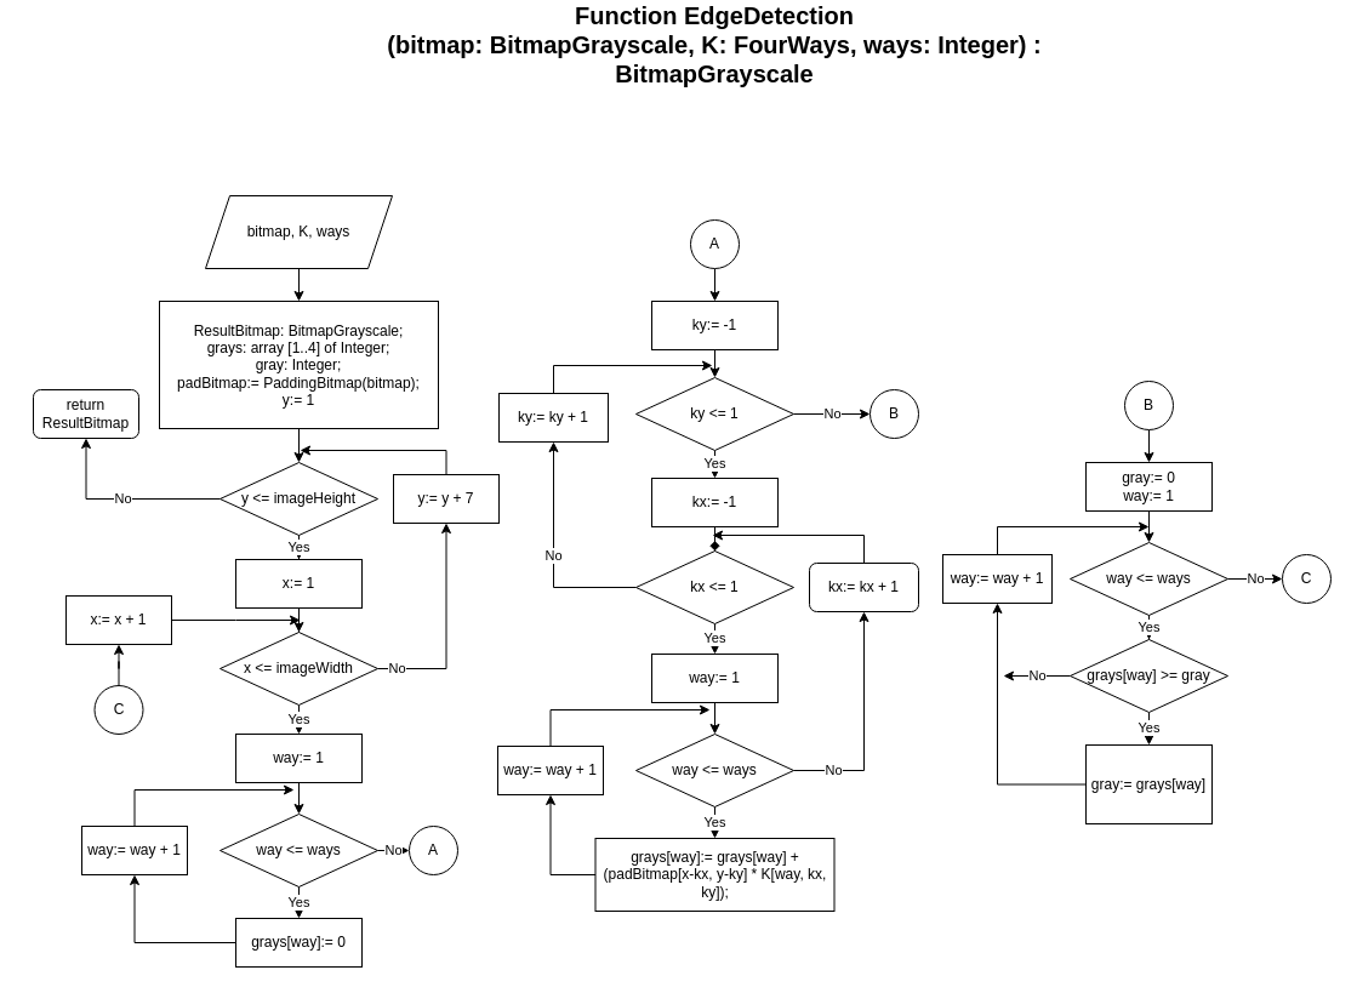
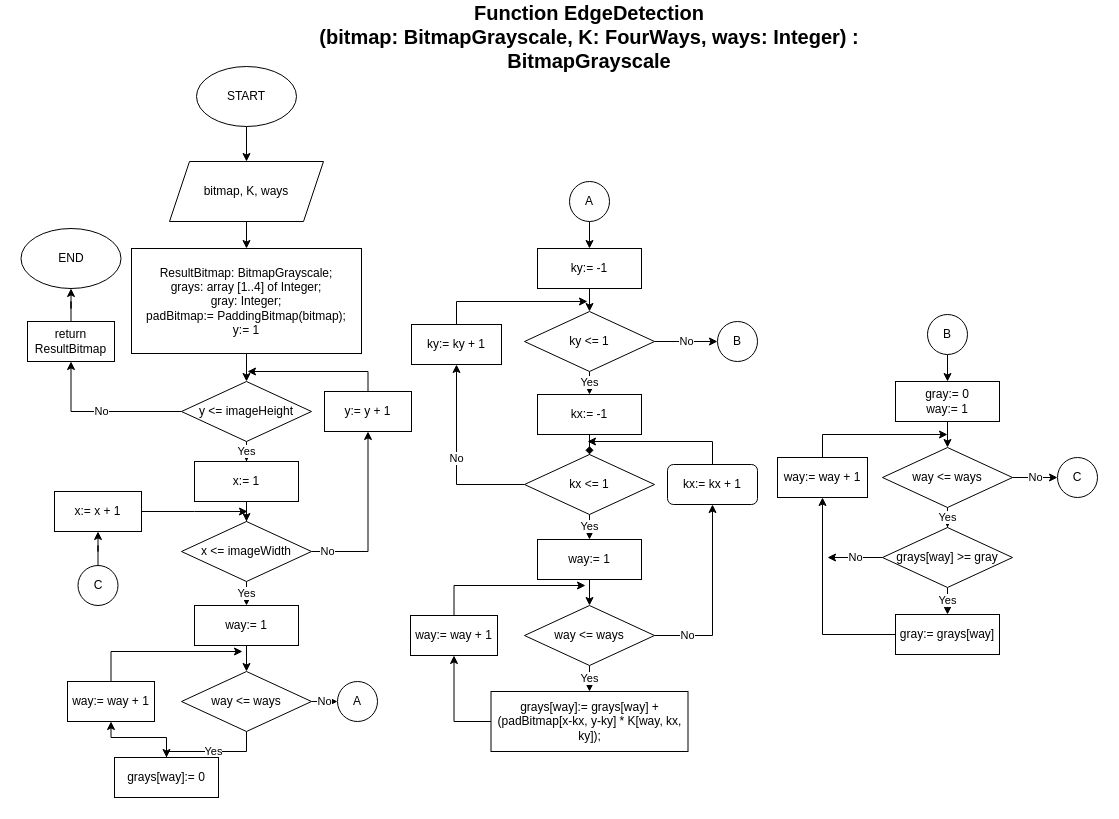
+ <mxCell id="3" value="START" style="ellipse;whiteSpace=wrap;html=1;" parent="1" vertex="1"><mxGeometry x="196" y="60" width="100" height="60" as="geometry" /></mxCell>
+ <mxCell id="2" value="" style="edgeStyle=orthogonalEdgeStyle;rounded=0;orthogonalLoop=1;jettySize=auto;html=1;" parent="1" source="3" target="8" edge="1"><mxGeometry relative="1" as="geometry" /></mxCell>
+ <mxCell id="76" value="END" style="ellipse;whiteSpace=wrap;html=1;" parent="1" vertex="1"><mxGeometry x="20.5" y="222" width="100" height="60" as="geometry" /></mxCell>
+ <mxCell id="74" style="edgeStyle=orthogonalEdgeStyle;rounded=0;orthogonalLoop=1;jettySize=auto;html=1;entryX=0.5;entryY=1;entryDx=0;entryDy=0;" parent="1" source="75" target="76" edge="1"><mxGeometry relative="1" as="geometry" /></mxCell>
- <mxCell id="75" value="return ResultBitmap" style="whiteSpace=wrap;html=1;rounded=1;" parent="1" vertex="1"><mxGeometry x="27" y="315" width="87" height="40" as="geometry" /></mxCell>
+ <mxCell id="75" value="return ResultBitmap" style="rounded=0;whiteSpace=wrap;html=1;" parent="1" vertex="1"><mxGeometry x="27" y="315" width="87" height="40" as="geometry" /></mxCell>
- <mxCell id="73" value="y:= y + 7" style="rounded=0;whiteSpace=wrap;html=1;" parent="1" vertex="1"><mxGeometry x="324" y="385" width="87" height="40" as="geometry" /></mxCell>
+ <mxCell id="73" value="y:= y + 1" style="rounded=0;whiteSpace=wrap;html=1;" parent="1" vertex="1"><mxGeometry x="324" y="385" width="87" height="40" as="geometry" /></mxCell>
- <mxCell id="61" value="gray:= grays[way]" style="rounded=0;whiteSpace=wrap;html=1;" parent="1" vertex="1"><mxGeometry x="895" y="608" width="104" height="65" as="geometry" /></mxCell>
+ <mxCell id="61" value="gray:= grays[way]" style="rounded=0;whiteSpace=wrap;html=1;" parent="1" vertex="1"><mxGeometry x="895" y="608" width="104" height="40" as="geometry" /></mxCell>
- <mxCell id="33" value="grays[way]:= 0" style="rounded=0;whiteSpace=wrap;html=1;" parent="1" vertex="1"><mxGeometry x="194" y="751" width="104" height="40" as="geometry" /></mxCell>
+ <mxCell id="33" value="grays[way]:= 0" style="rounded=0;whiteSpace=wrap;html=1;" parent="1" vertex="1"><mxGeometry x="114" y="751" width="104" height="40" as="geometry" /></mxCell>
